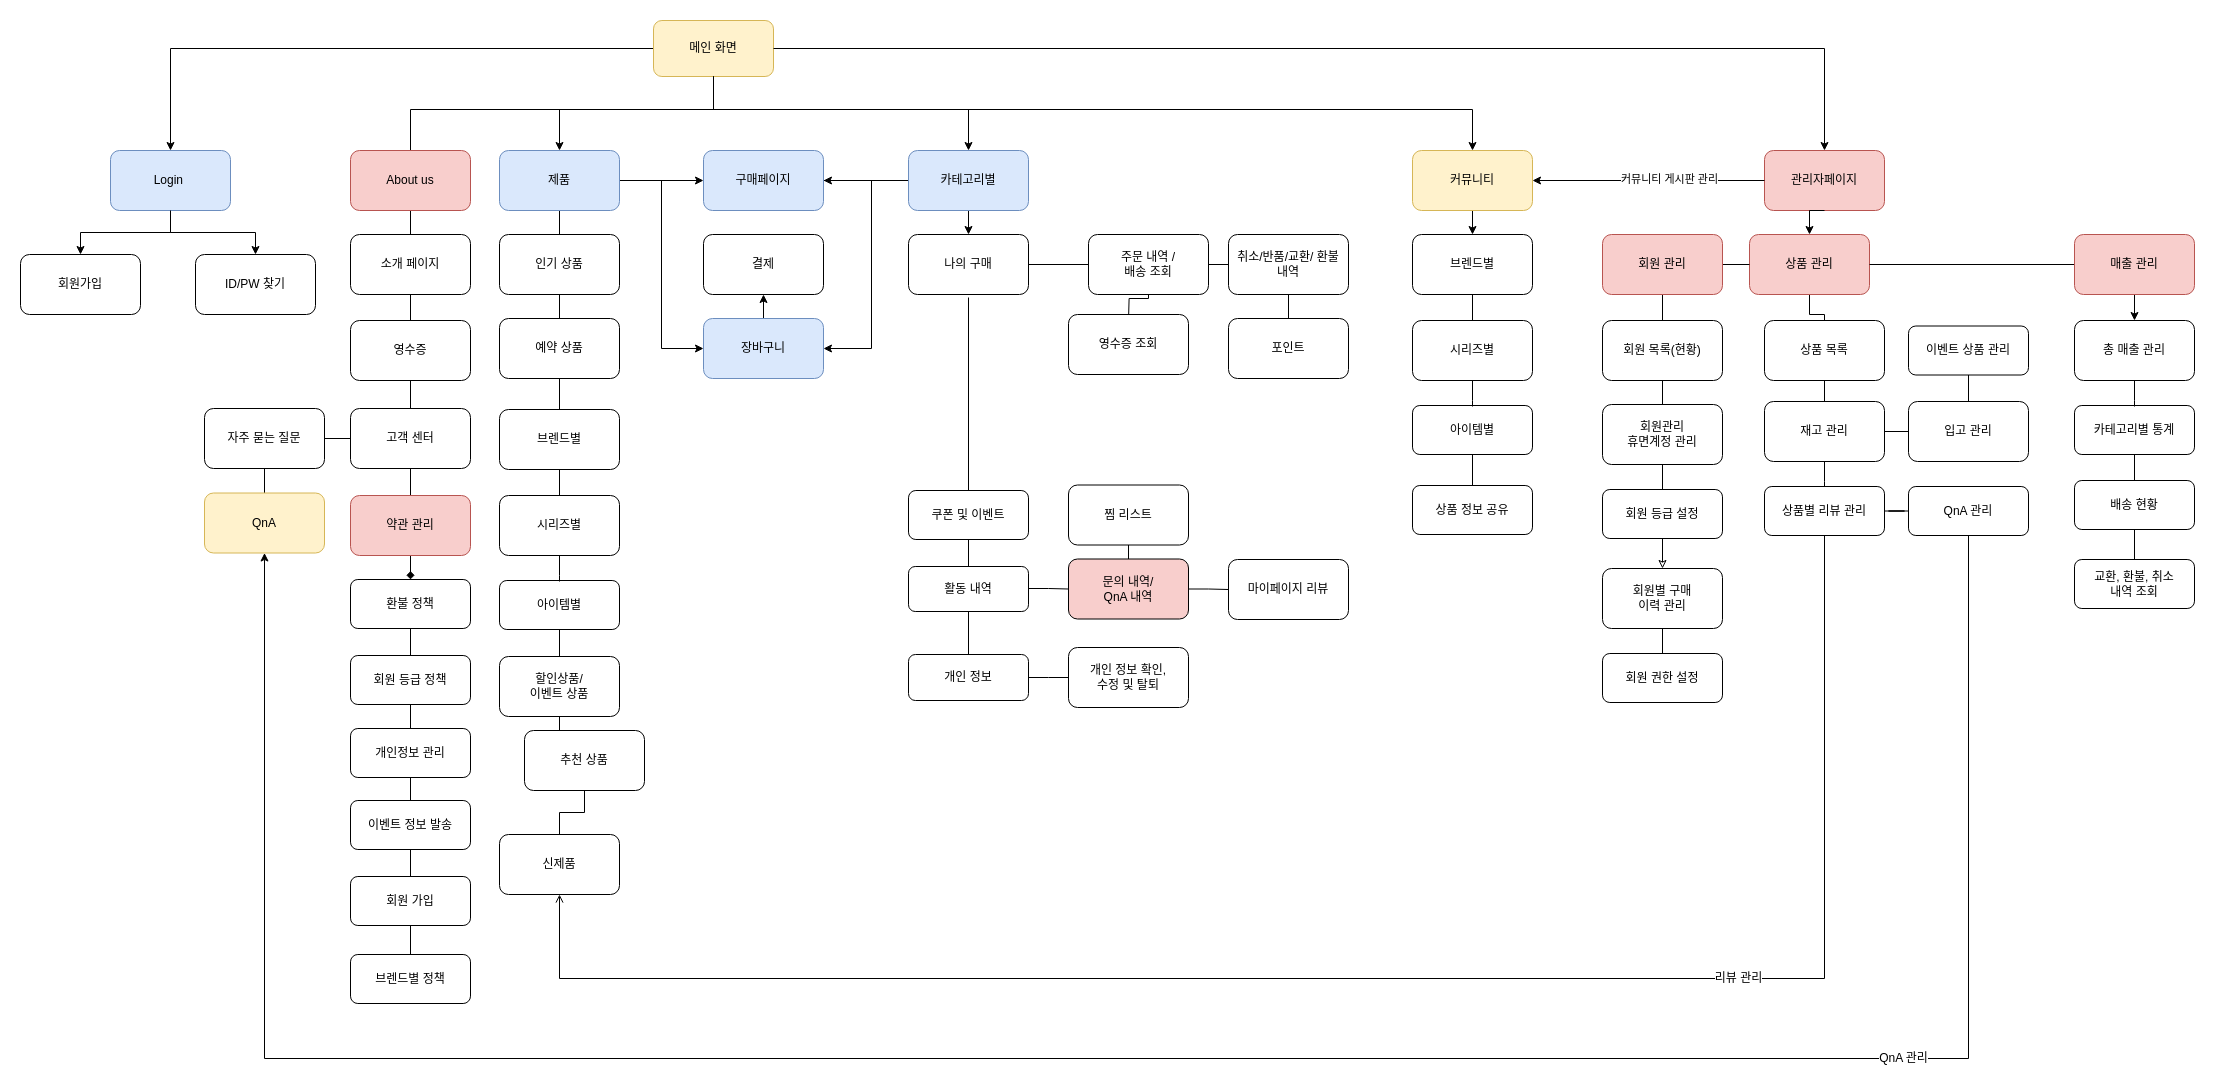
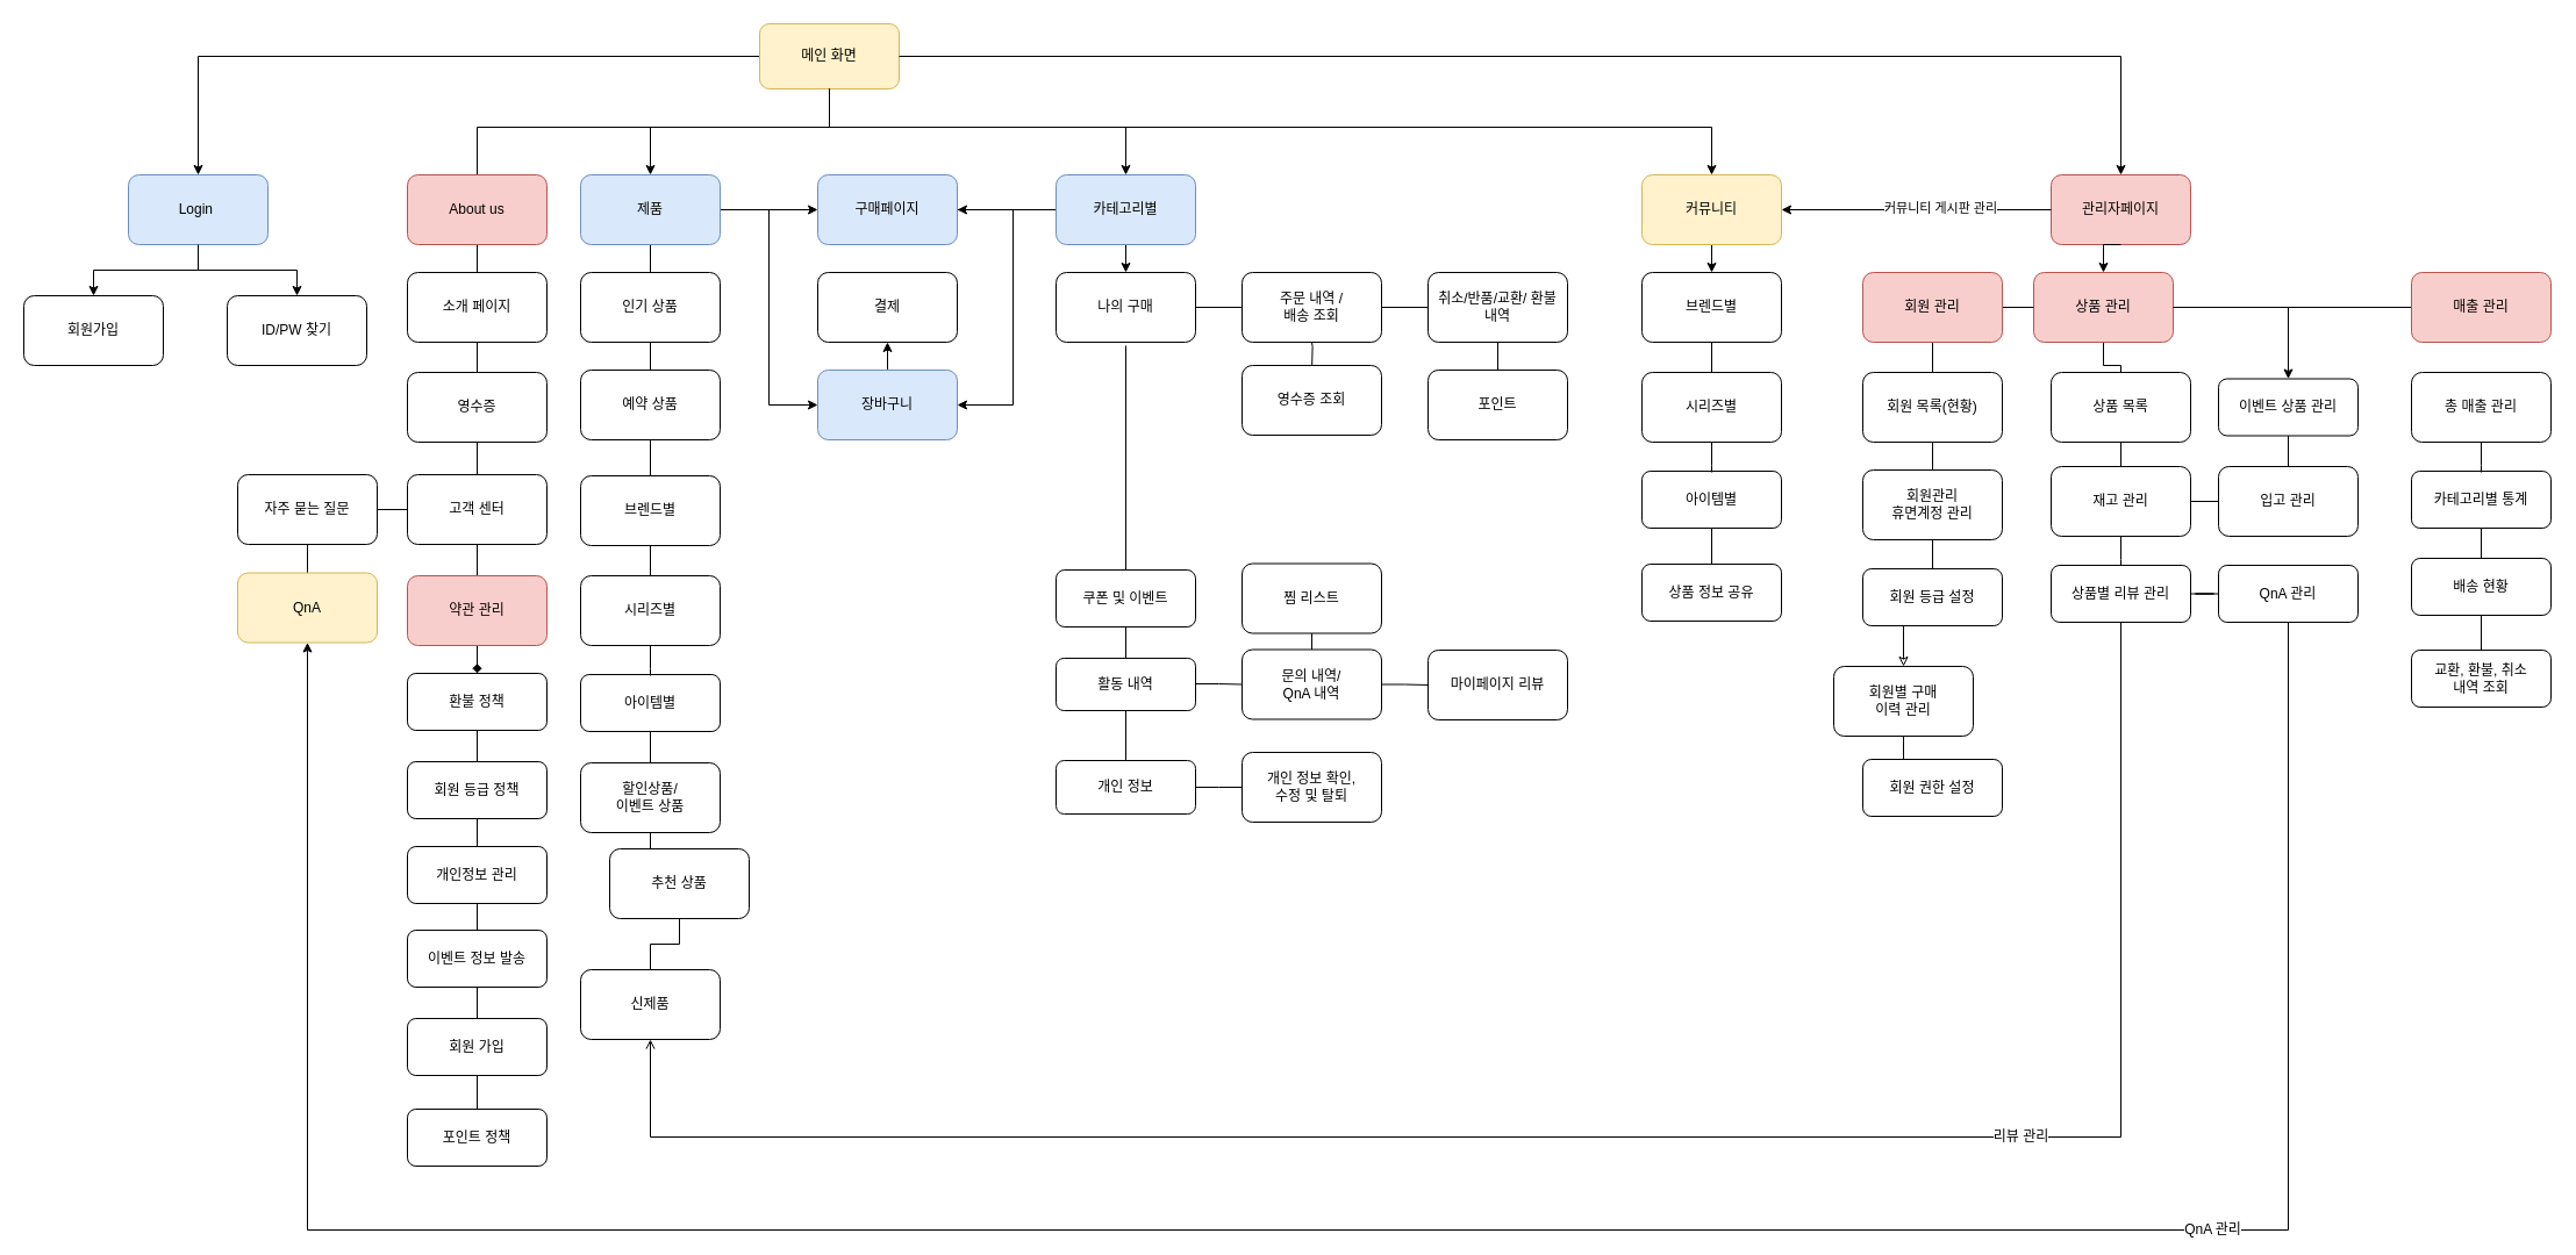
- <mxCell id="62" value="주문 내역 /&lt;br&gt;배송 조회" style="rounded=1;whiteSpace=wrap;html=1;" vertex="1" parent="1"><mxGeometry x="1088" y="234" width="120" height="60" as="geometry" /></mxCell>
+ <mxCell id="62" value="주문 내역 /&lt;br&gt;배송 조회" style="rounded=1;whiteSpace=wrap;html=1;" vertex="1" parent="1"><mxGeometry x="1068" y="234" width="120" height="60" as="geometry" /></mxCell>
- <mxCell id="92" value="" style="edgeStyle=orthogonalEdgeStyle;rounded=0;orthogonalLoop=1;jettySize=auto;html=1;endArrow=classic;endFill=1;" edge="1" source="98" target="96" parent="1"><mxGeometry relative="1" as="geometry" /></mxCell>
+ <mxCell id="92" value="" style="edgeStyle=orthogonalEdgeStyle;rounded=0;orthogonalLoop=1;jettySize=auto;html=1;endArrow=classic;endFill=1;" edge="1" source="98" target="104" parent="1"><mxGeometry relative="1" as="geometry" /></mxCell>
- <mxCell id="67" value="문의 내역/&lt;br&gt;QnA 내역" style="rounded=1;whiteSpace=wrap;html=1;fillColor=#f8cecc;" vertex="1" parent="1"><mxGeometry x="1068" y="558.5" width="120" height="60" as="geometry" /></mxCell>
+ <mxCell id="67" value="문의 내역/&lt;br&gt;QnA 내역" style="rounded=1;whiteSpace=wrap;html=1;" vertex="1" parent="1"><mxGeometry x="1068" y="558.5" width="120" height="60" as="geometry" /></mxCell>
- <mxCell id="115" value="회원별 구매 &lt;br&gt;이력 관리" style="rounded=1;whiteSpace=wrap;html=1;" vertex="1" parent="1"><mxGeometry x="1602" y="568" width="120" height="60" as="geometry" /></mxCell>
+ <mxCell id="115" value="회원별 구매 &lt;br&gt;이력 관리" style="rounded=1;whiteSpace=wrap;html=1;" vertex="1" parent="1"><mxGeometry x="1577" y="573" width="120" height="60" as="geometry" /></mxCell>
- <mxCell id="140" value="브렌드별 정책" style="rounded=1;whiteSpace=wrap;html=1;" vertex="1" parent="1"><mxGeometry x="350" y="954" width="120" height="49" as="geometry" /></mxCell>
+ <mxCell id="140" value="포인트 정책" style="rounded=1;whiteSpace=wrap;html=1;" vertex="1" parent="1"><mxGeometry x="350" y="954" width="120" height="49" as="geometry" /></mxCell>
